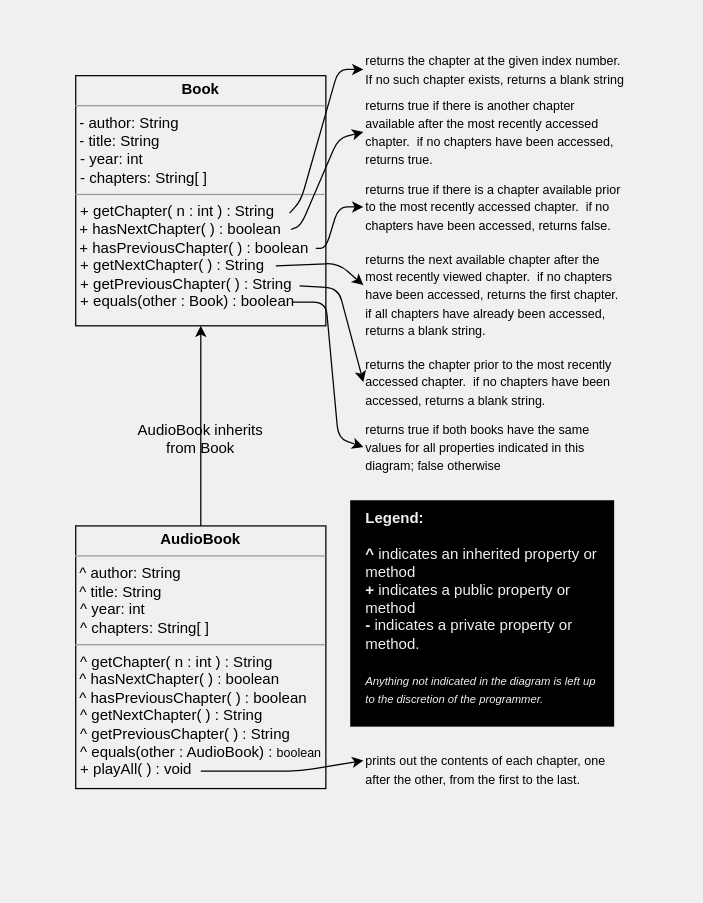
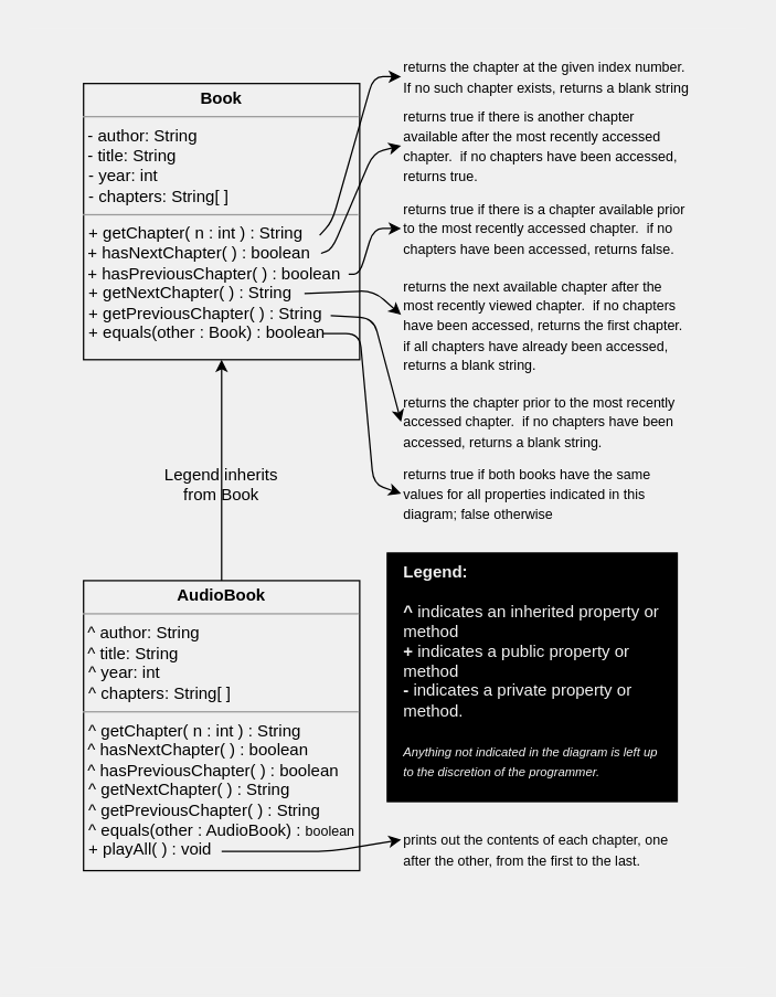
- <mxCell id="19" value="&lt;meta charset=&quot;utf-8&quot;&gt;&lt;span style=&quot;font-family: helvetica; font-size: 12px; font-style: normal; font-weight: 400; letter-spacing: normal; text-indent: 0px; text-transform: none; word-spacing: 0px; display: inline; float: none;&quot;&gt;AudioBook inherits from Book&lt;/span&gt;&lt;br style=&quot;font-family: helvetica; font-size: 12px; font-style: normal; font-weight: 400; letter-spacing: normal; text-indent: 0px; text-transform: none; word-spacing: 0px;&quot;&gt;" style="text;whiteSpace=wrap;html=1;fontSize=10;fontColor=#000000;align=center;labelBackgroundColor=none;" parent="1" vertex="1"><mxGeometry x="105" y="330" width="110" height="30" as="geometry" /></mxCell>
+ <mxCell id="19" value="&lt;meta charset=&quot;utf-8&quot;&gt;&lt;span style=&quot;font-family: helvetica; font-size: 12px; font-style: normal; font-weight: 400; letter-spacing: normal; text-indent: 0px; text-transform: none; word-spacing: 0px; display: inline; float: none;&quot;&gt;Legend inherits from Book&lt;/span&gt;&lt;br style=&quot;font-family: helvetica; font-size: 12px; font-style: normal; font-weight: 400; letter-spacing: normal; text-indent: 0px; text-transform: none; word-spacing: 0px;&quot;&gt;" style="text;whiteSpace=wrap;html=1;fontSize=10;fontColor=#000000;align=center;labelBackgroundColor=none;" parent="1" vertex="1"><mxGeometry x="105" y="330" width="110" height="30" as="geometry" /></mxCell>
